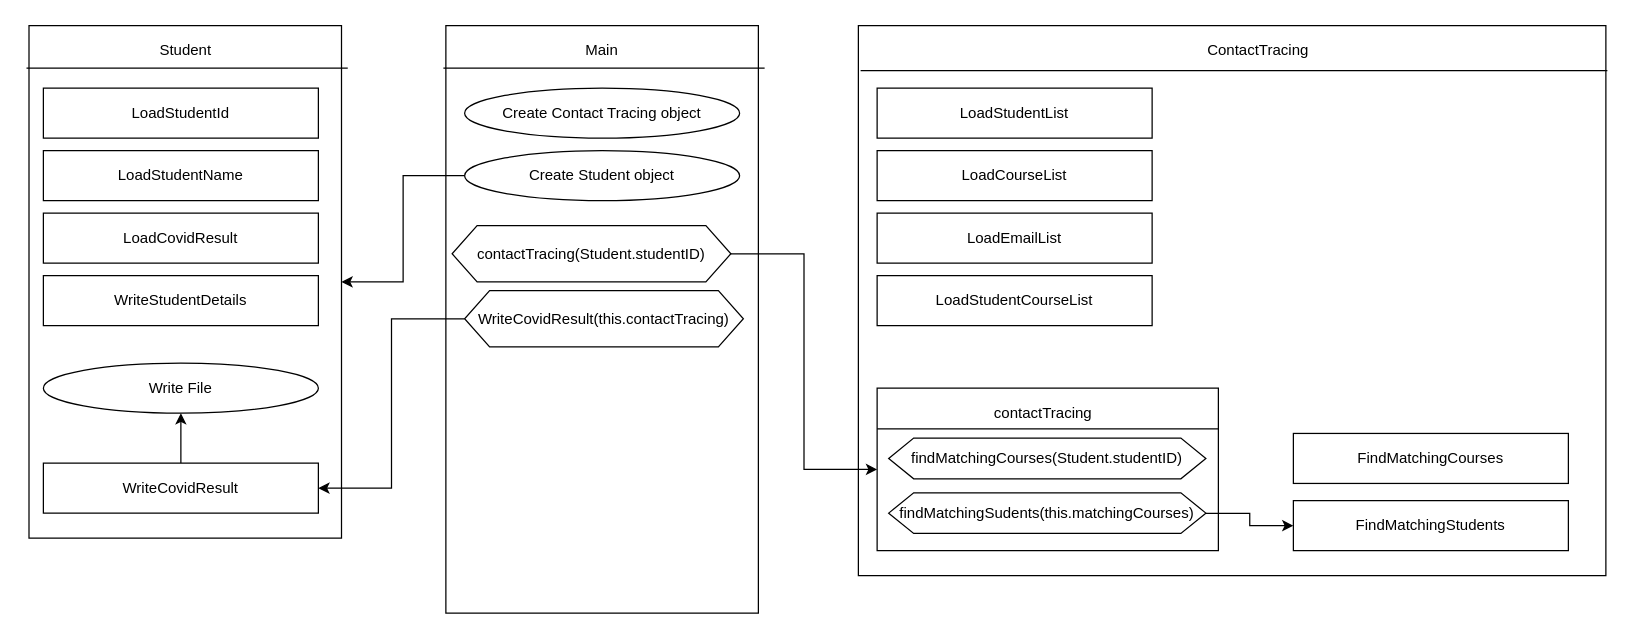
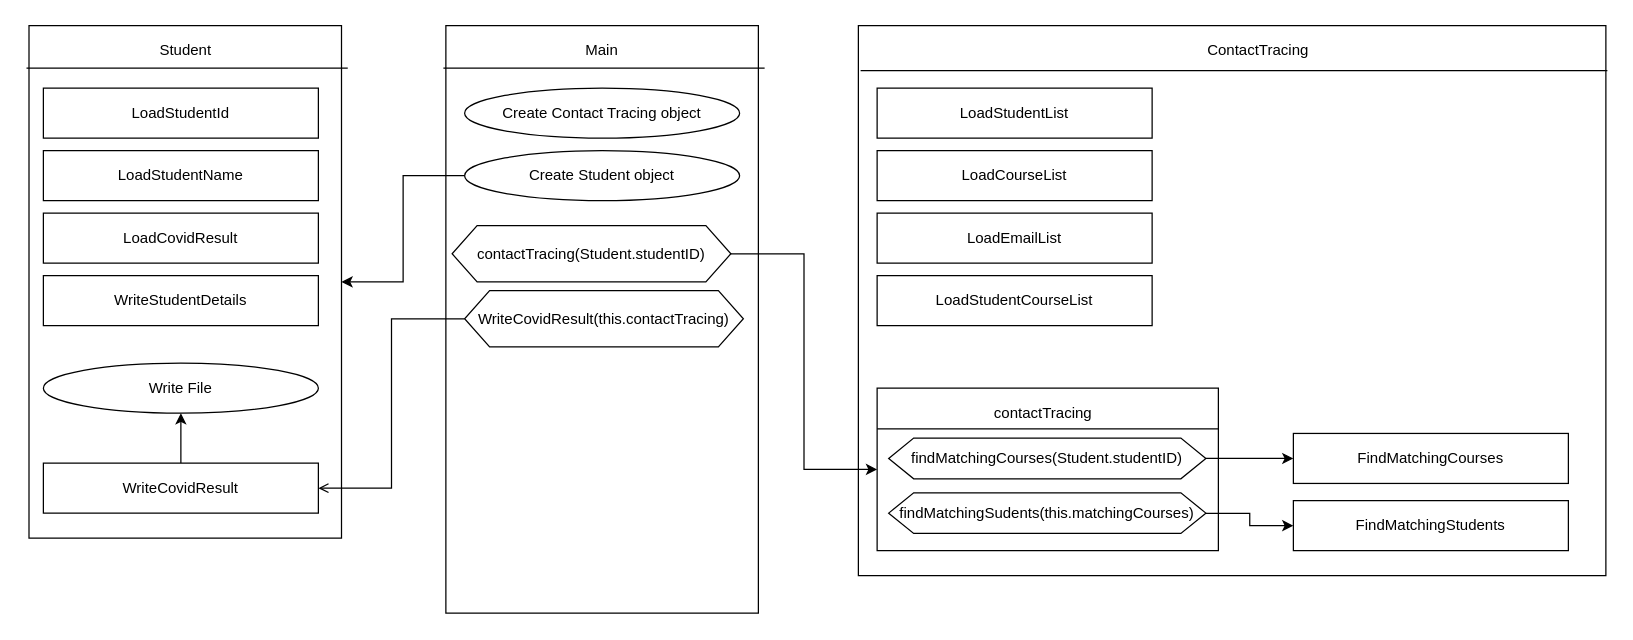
+ <mxCell id="35" style="edgeStyle=orthogonalEdgeStyle;rounded=0;orthogonalLoop=1;jettySize=auto;html=1;exitX=1;exitY=0.5;exitDx=0;exitDy=0;entryX=0;entryY=0.5;entryDx=0;entryDy=0;" edge="1" parent="1" source="36" target="31"><mxGeometry relative="1" as="geometry" /></mxCell>
- <mxCell id="39" style="edgeStyle=orthogonalEdgeStyle;rounded=0;orthogonalLoop=1;jettySize=auto;html=1;entryX=1;entryY=0.5;entryDx=0;entryDy=0;" edge="1" parent="1" source="40" target="16"><mxGeometry relative="1" as="geometry" /></mxCell>
+ <mxCell id="39" style="edgeStyle=orthogonalEdgeStyle;rounded=0;orthogonalLoop=1;jettySize=auto;html=1;entryX=1;entryY=0.5;entryDx=0;entryDy=0;endArrow=open;" edge="1" parent="1" source="40" target="16"><mxGeometry relative="1" as="geometry" /></mxCell>
